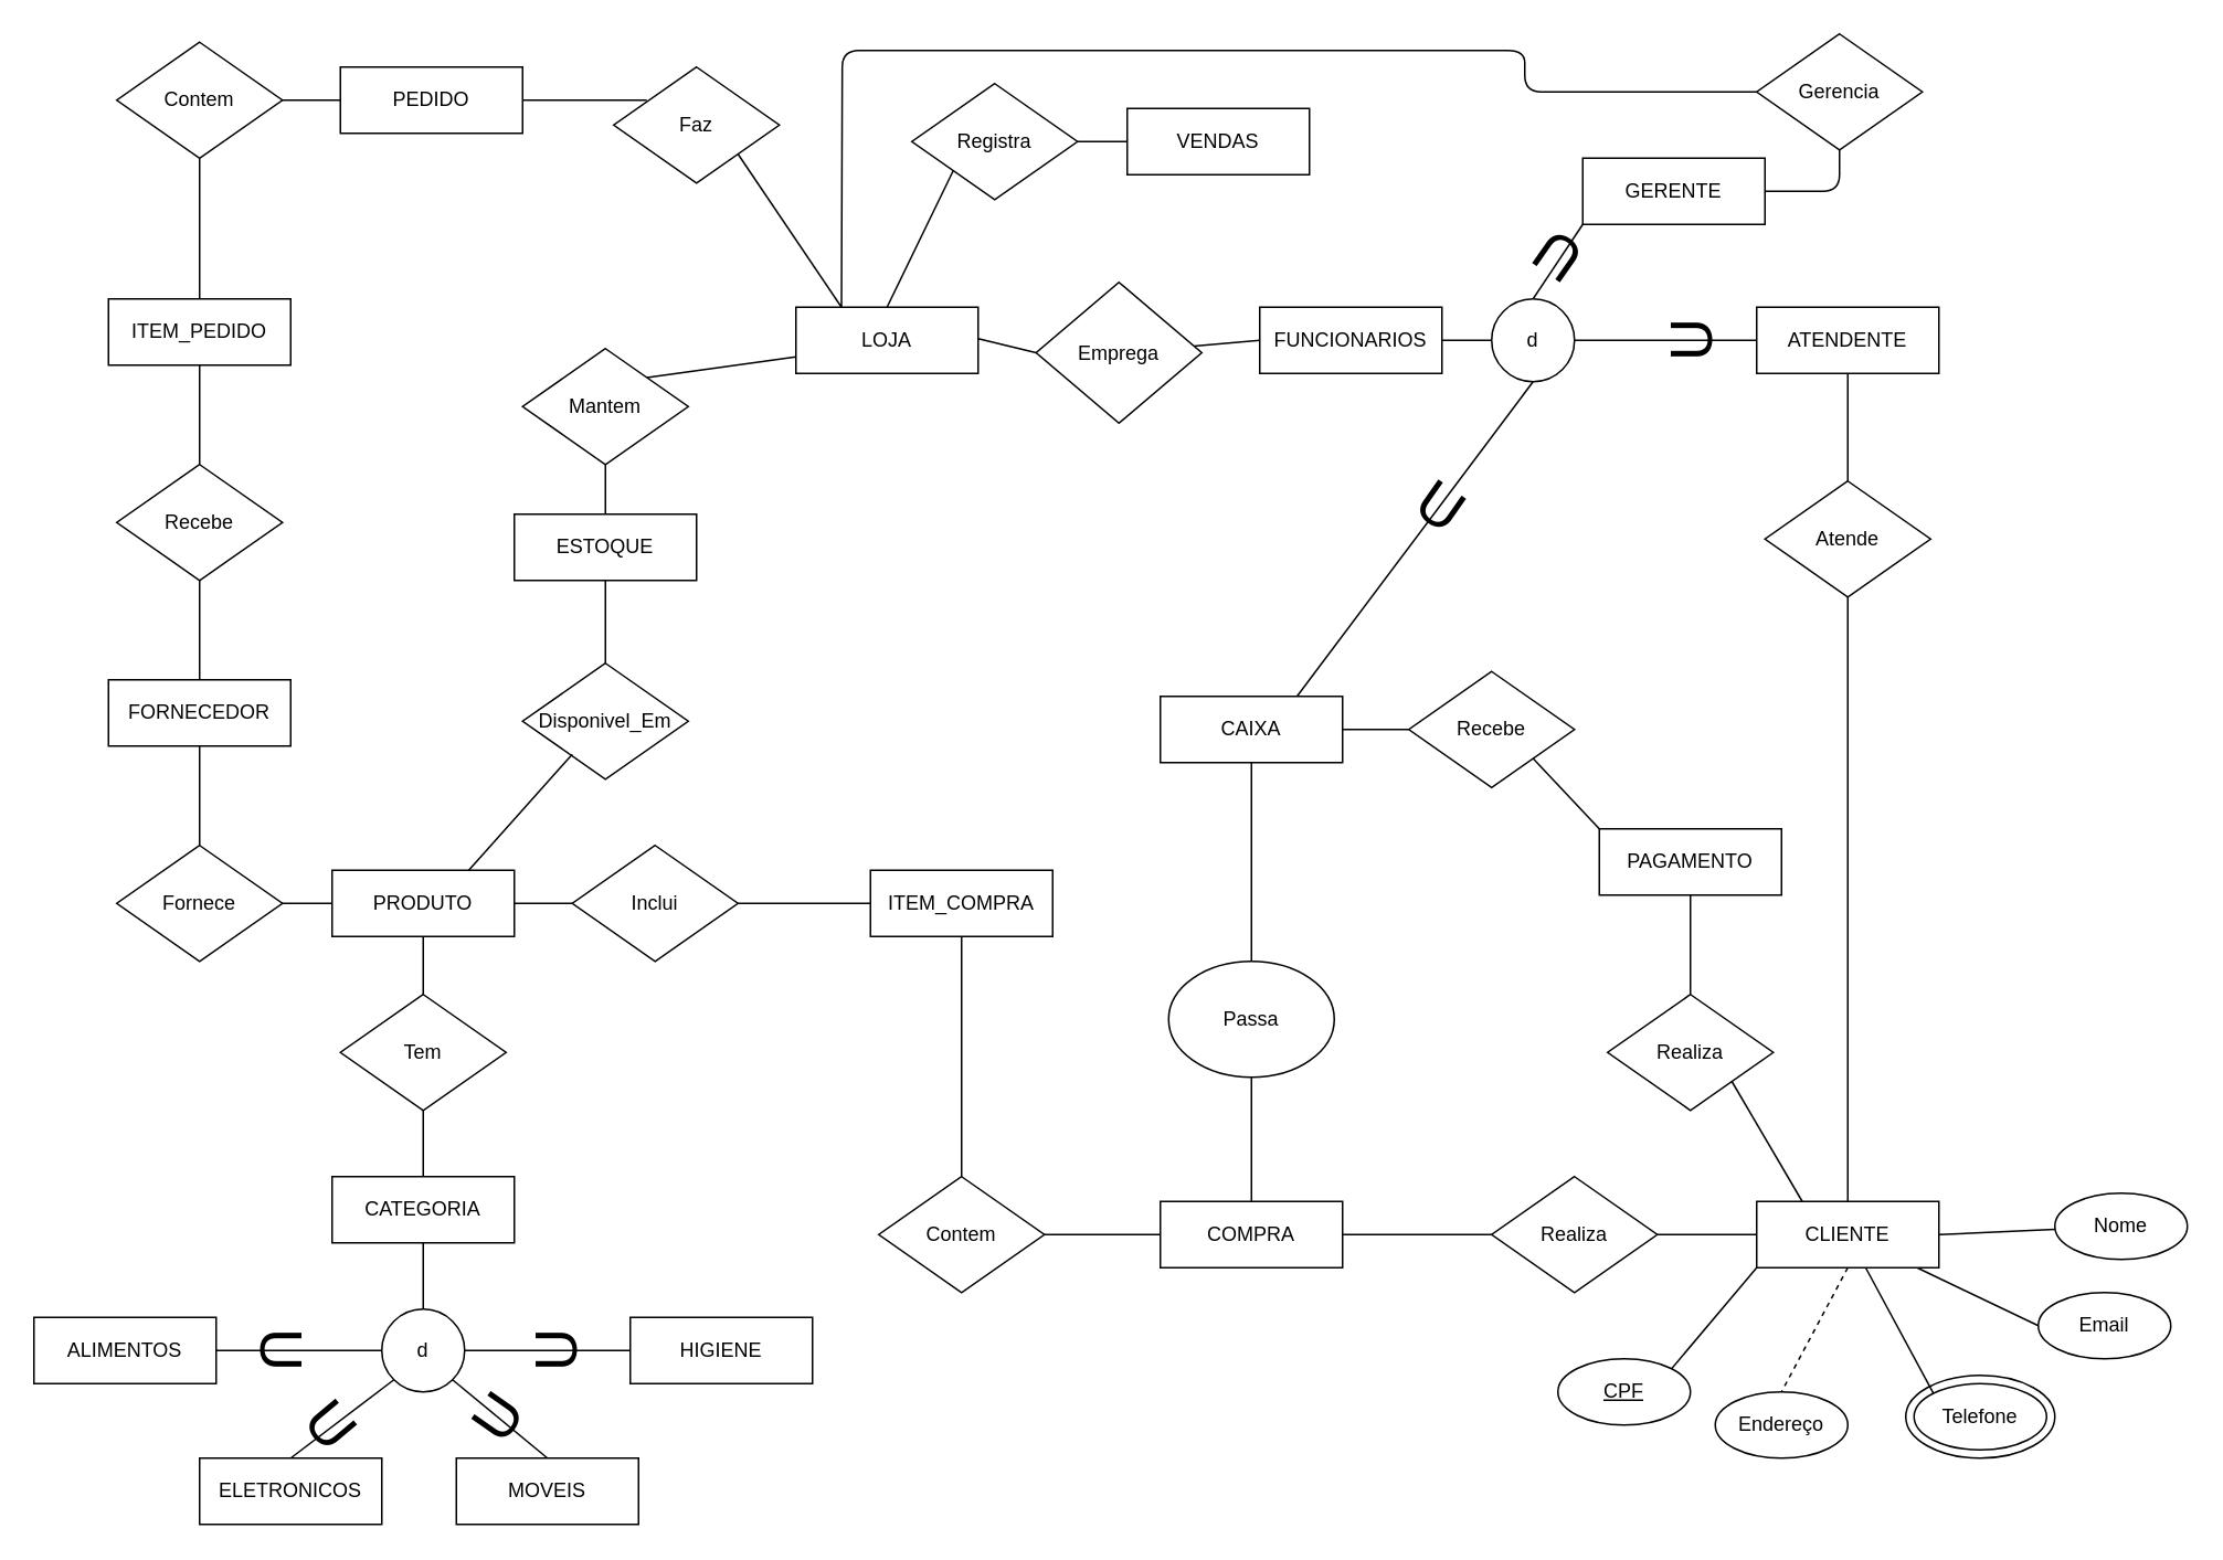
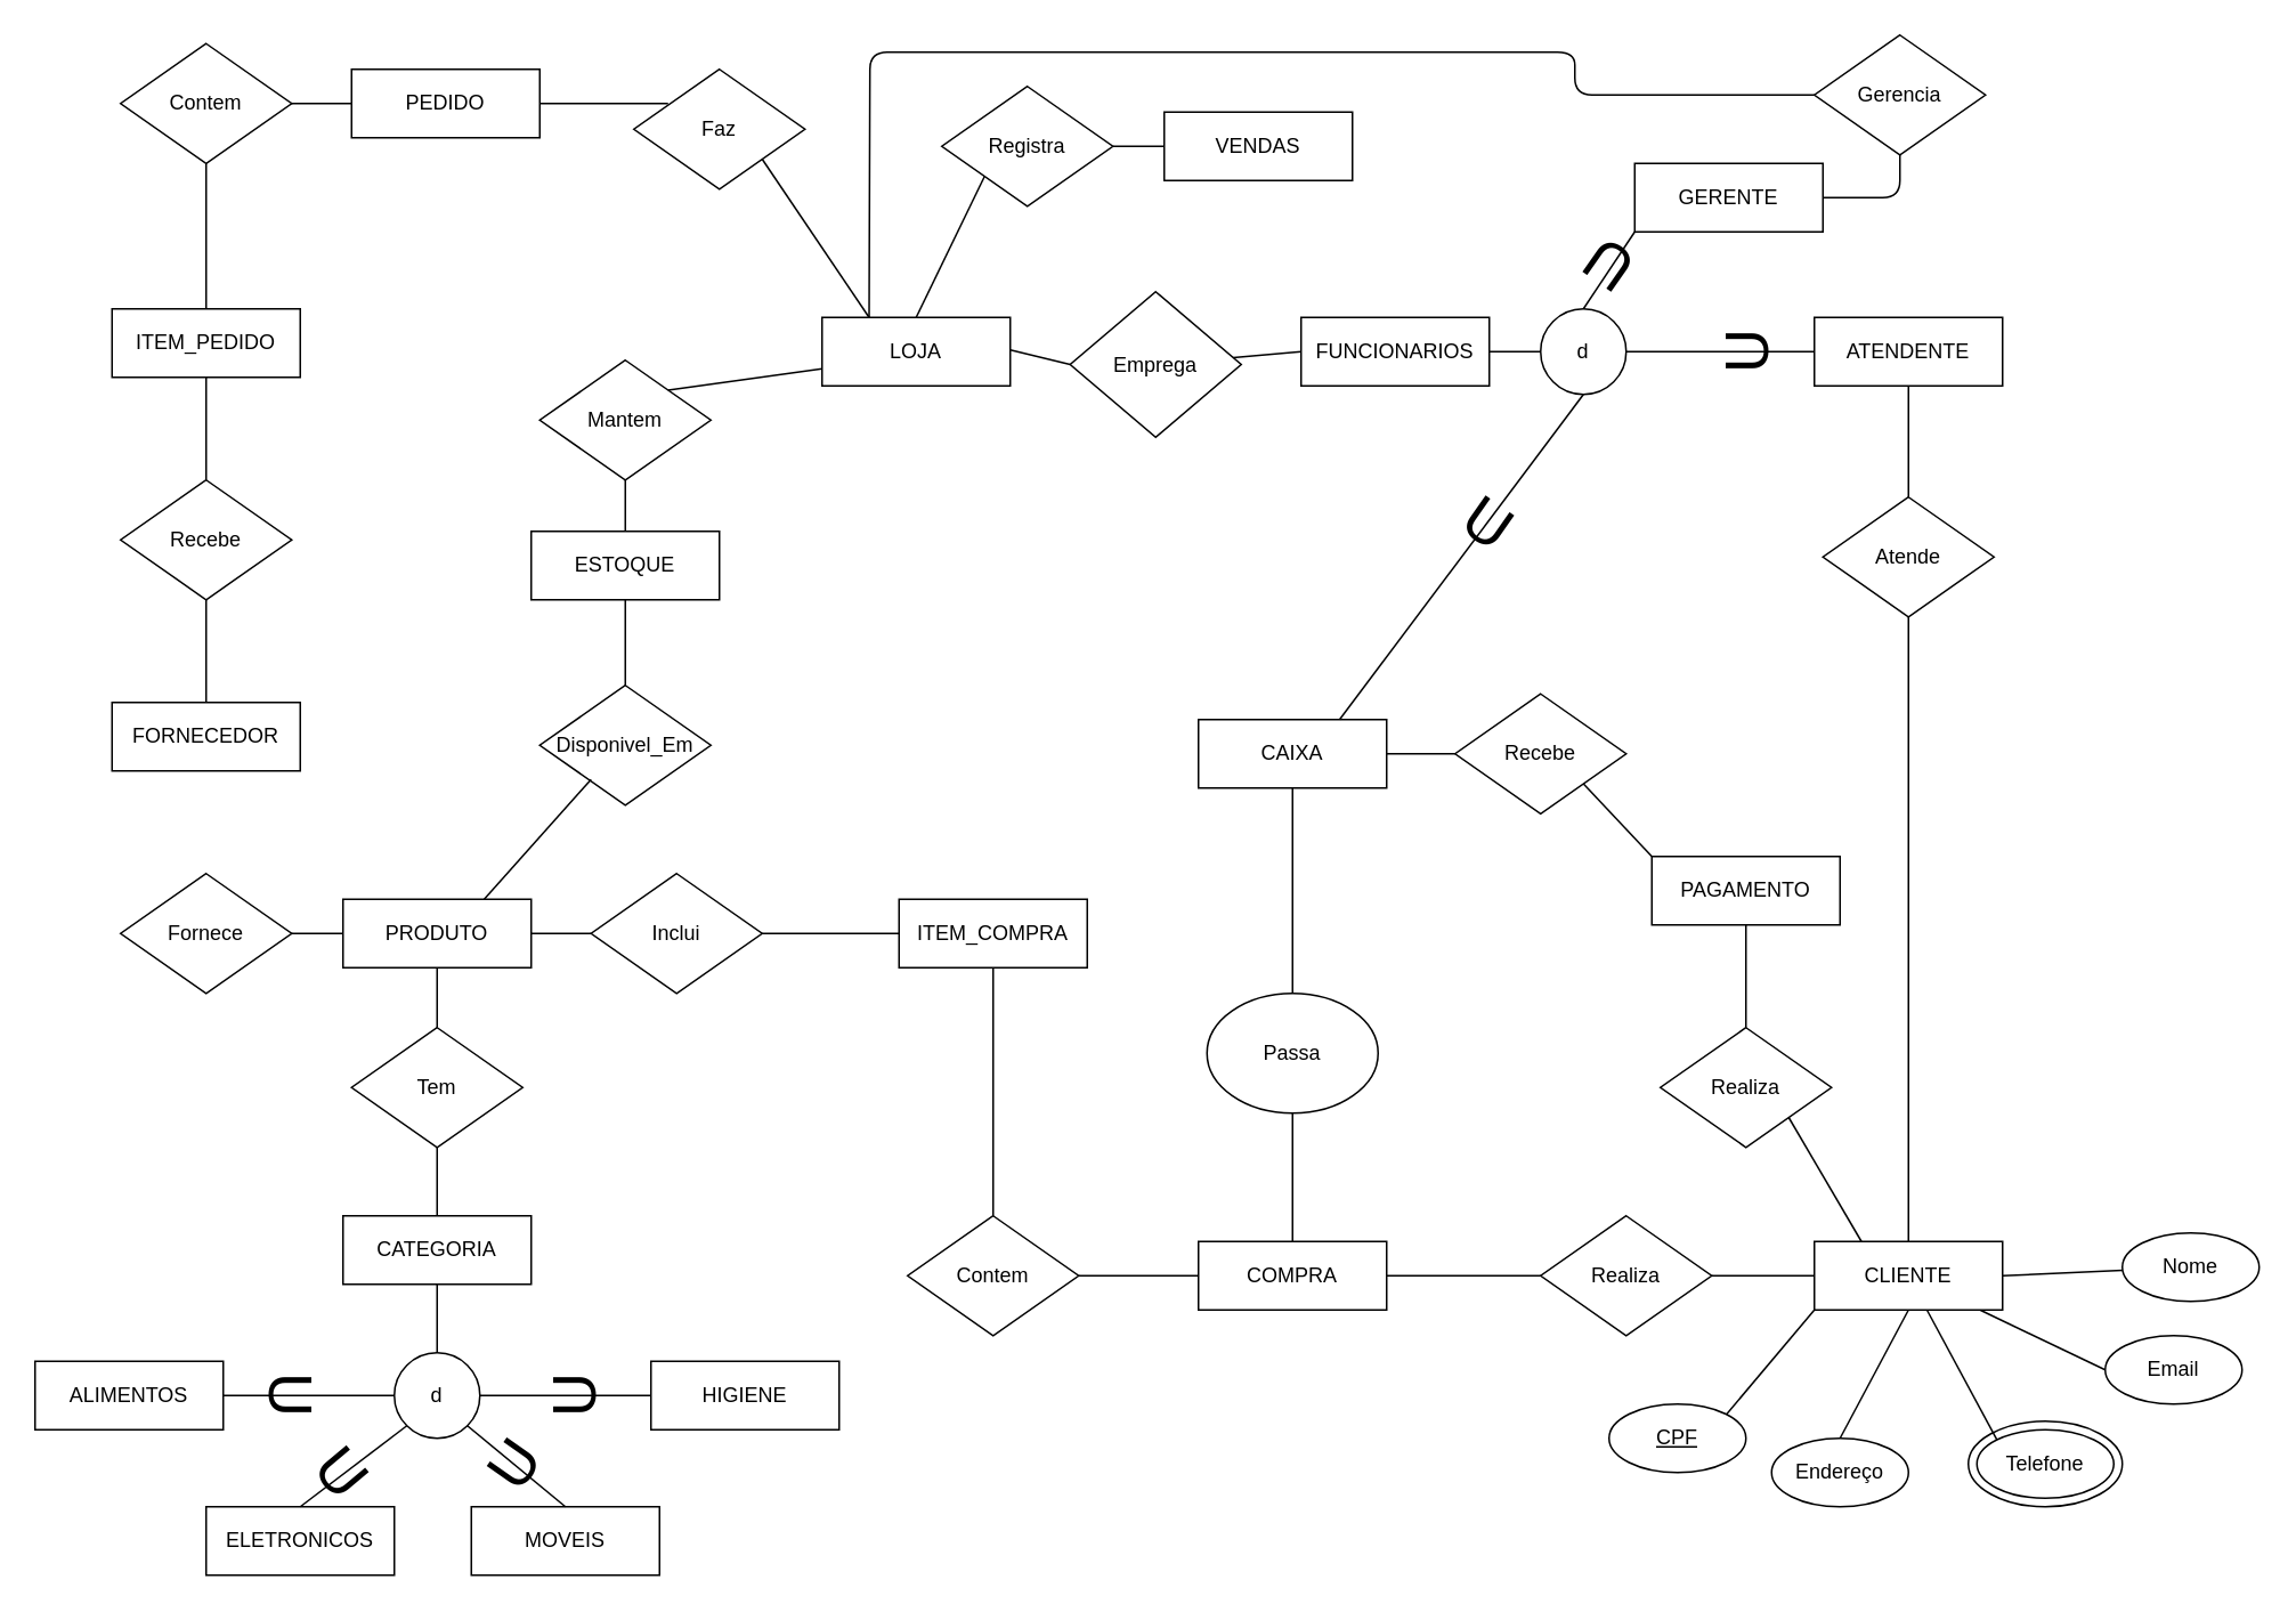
- <mxCell id="38" value="" style="endArrow=none;html=1;exitX=0.5;exitY=0;exitDx=0;exitDy=0;entryX=0.5;entryY=1;entryDx=0;entryDy=0;" edge="1" parent="1" source="30" target="17"><mxGeometry width="50" height="50" relative="1" as="geometry"><mxPoint x="296.34" y="545" as="sourcePoint" /><mxPoint x="365" y="475" as="targetPoint" /></mxGeometry></mxCell>
- <mxCell id="6" style="endArrow=none;html=1;entryX=0.5;entryY=0;entryDx=0;entryDy=0;exitX=0.5;exitY=1;exitDx=0;exitDy=0;dashed=1;" edge="1" parent="1" source="10" target="13"><mxGeometry relative="1" as="geometry" /></mxCell>
+ <mxCell id="6" style="endArrow=none;html=1;entryX=0.5;entryY=0;entryDx=0;entryDy=0;exitX=0.5;exitY=1;exitDx=0;exitDy=0;" edge="1" parent="1" source="10" target="13"><mxGeometry relative="1" as="geometry" /></mxCell>
